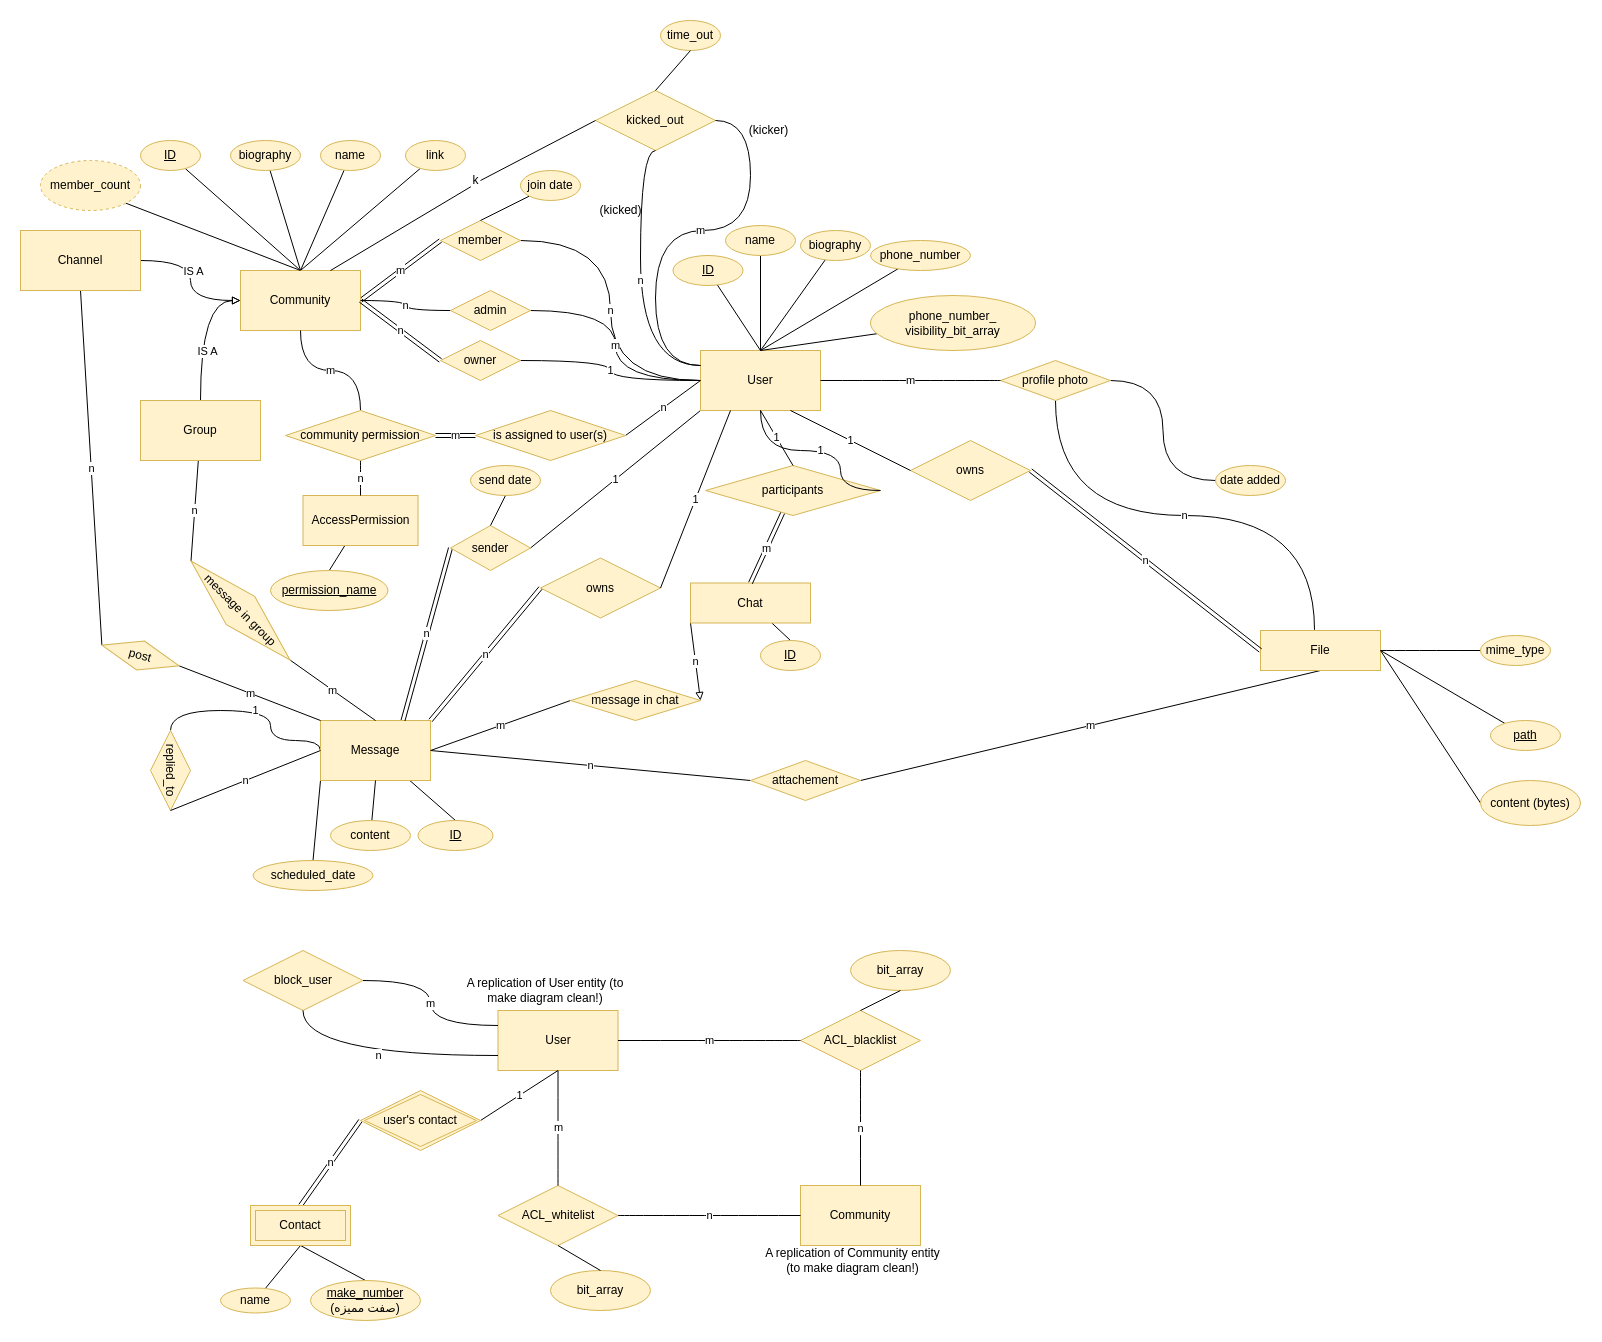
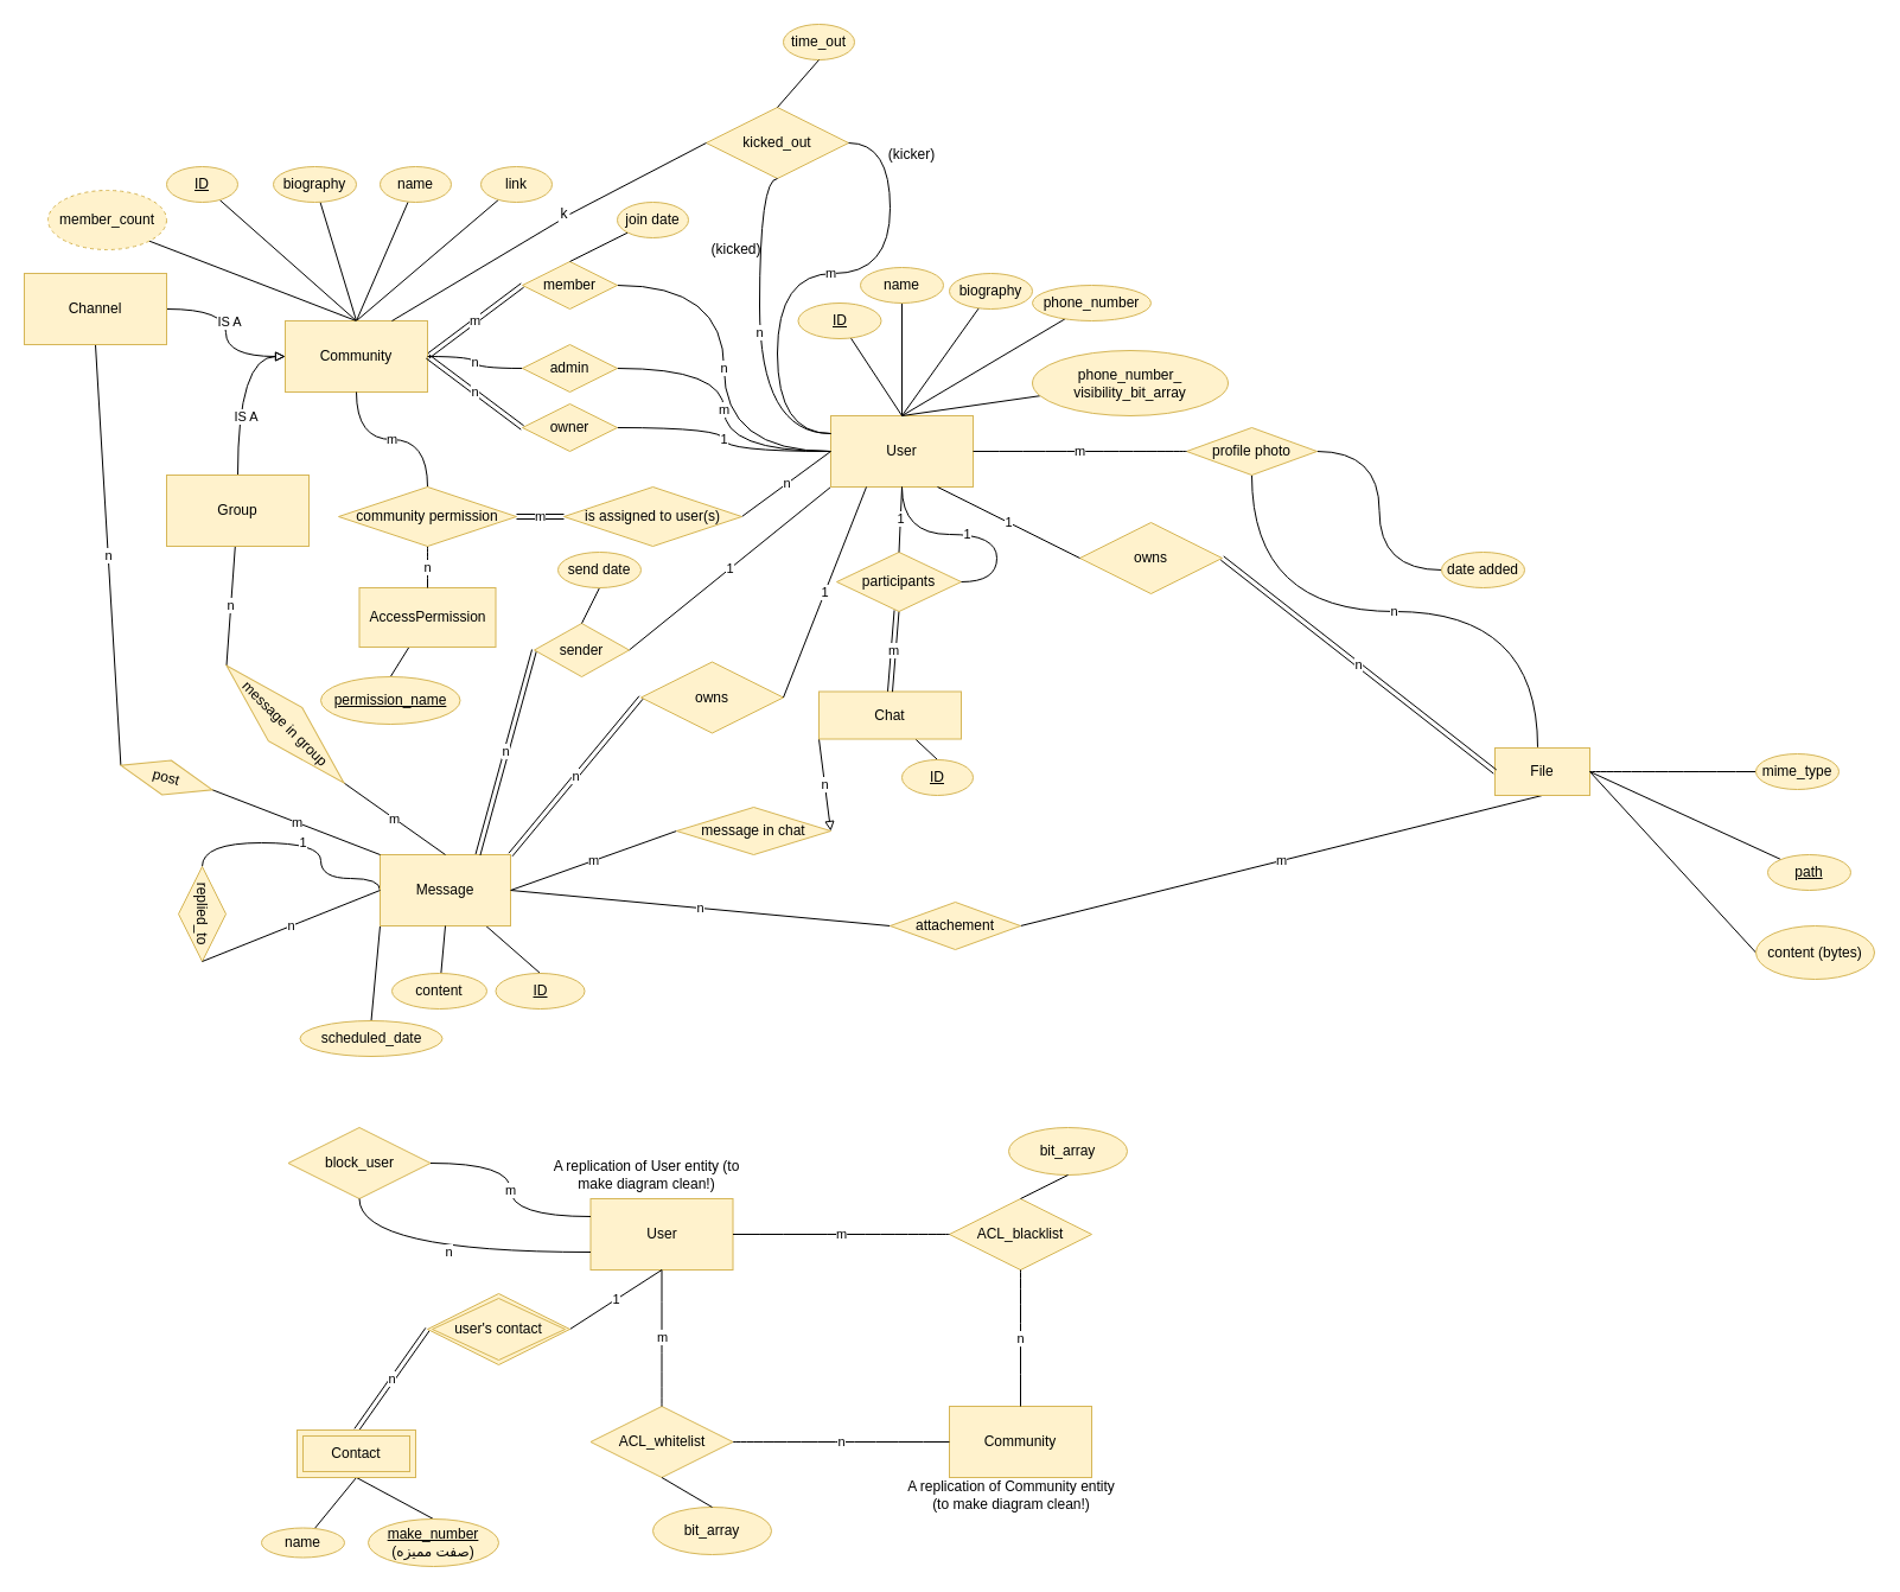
- <mxCell id="39" value="admin" style="rhombus;whiteSpace=wrap;html=1;fillColor=#fff2cc;strokeColor=#d6b656;" parent="1" vertex="1"><mxGeometry x="450" y="290" width="80" height="40" as="geometry" /></mxCell>
+ <mxCell id="39" value="admin" style="rhombus;whiteSpace=wrap;html=1;fillColor=#fff2cc;strokeColor=#d6b656;" parent="1" vertex="1"><mxGeometry x="440" y="290" width="80" height="40" as="geometry" /></mxCell>
- <mxCell id="62" value="participants" style="rhombus;whiteSpace=wrap;html=1;fillColor=#fff2cc;strokeColor=#d6b656;" parent="1" vertex="1"><mxGeometry x="705" y="465" width="175" height="50" as="geometry" /></mxCell>
+ <mxCell id="62" value="participants" style="rhombus;whiteSpace=wrap;html=1;fillColor=#fff2cc;strokeColor=#d6b656;" parent="1" vertex="1"><mxGeometry x="705" y="465" width="105" height="50" as="geometry" /></mxCell>
- <mxCell id="19" value="File" style="rounded=0;whiteSpace=wrap;html=1;fillColor=#fff2cc;strokeColor=#d6b656;" parent="1" vertex="1"><mxGeometry x="1260" y="630" width="120" height="40" as="geometry" /></mxCell>
+ <mxCell id="19" value="File" style="rounded=0;whiteSpace=wrap;html=1;fillColor=#fff2cc;strokeColor=#d6b656;" parent="1" vertex="1"><mxGeometry x="1260" y="630" width="80" height="40" as="geometry" /></mxCell>
